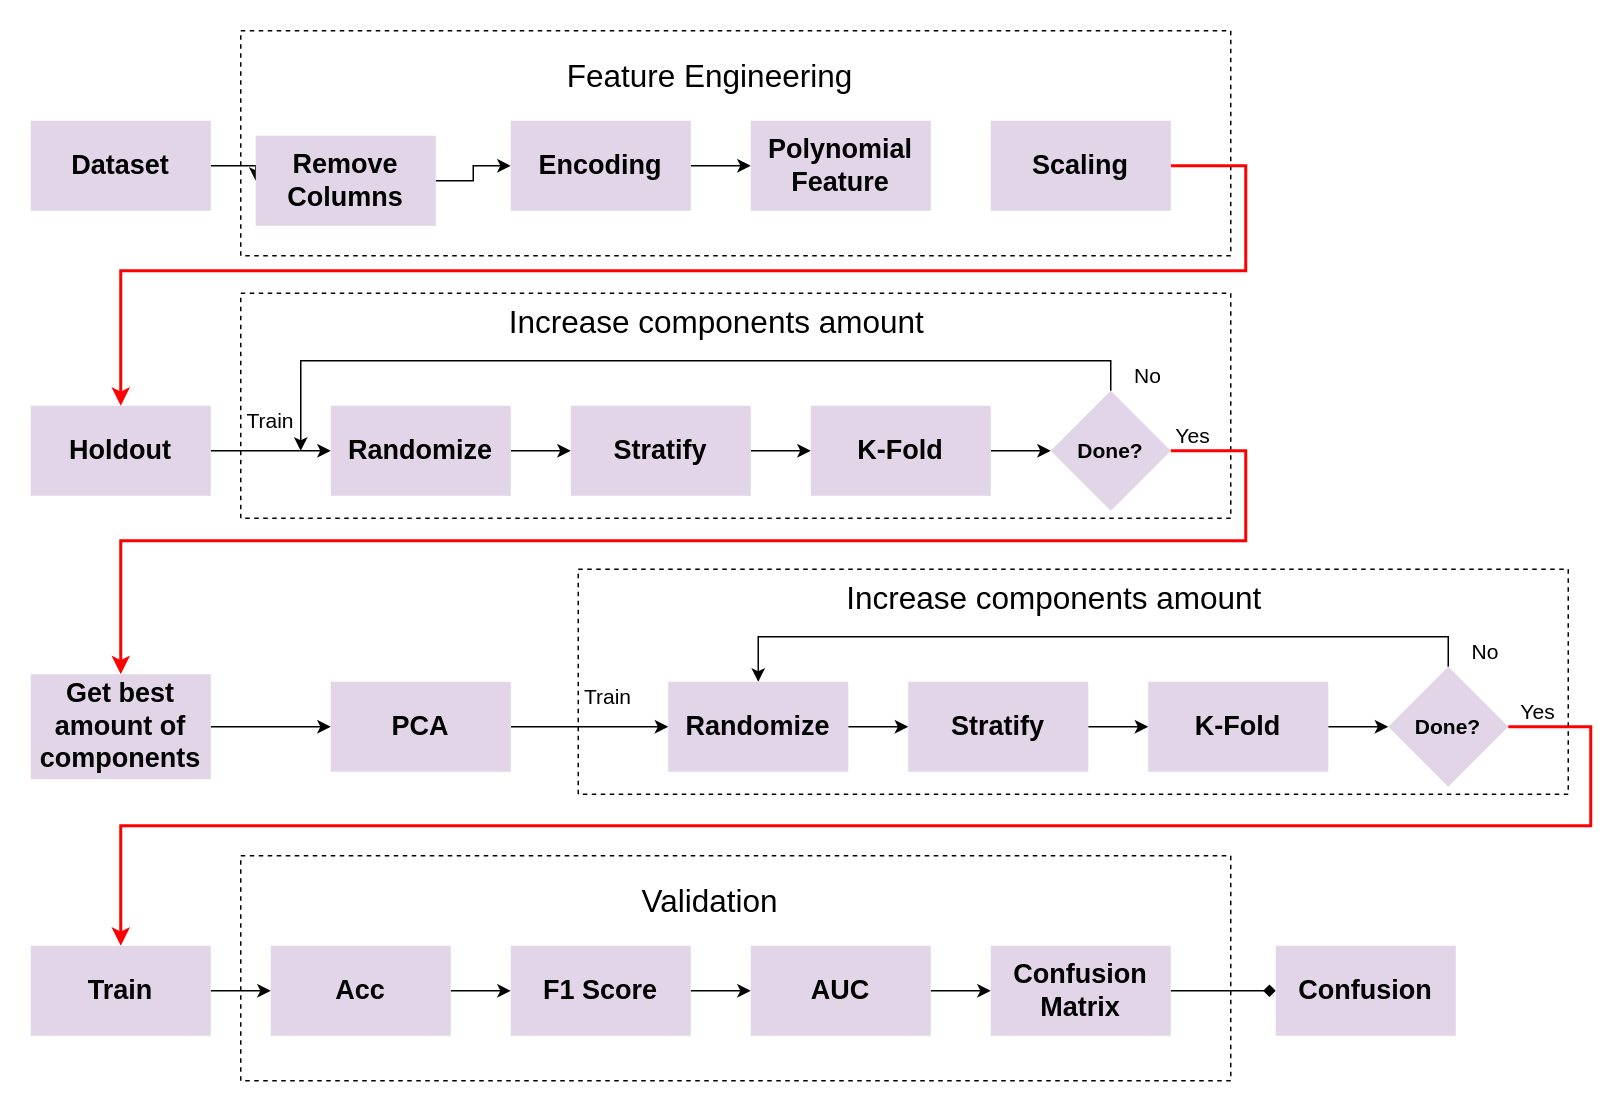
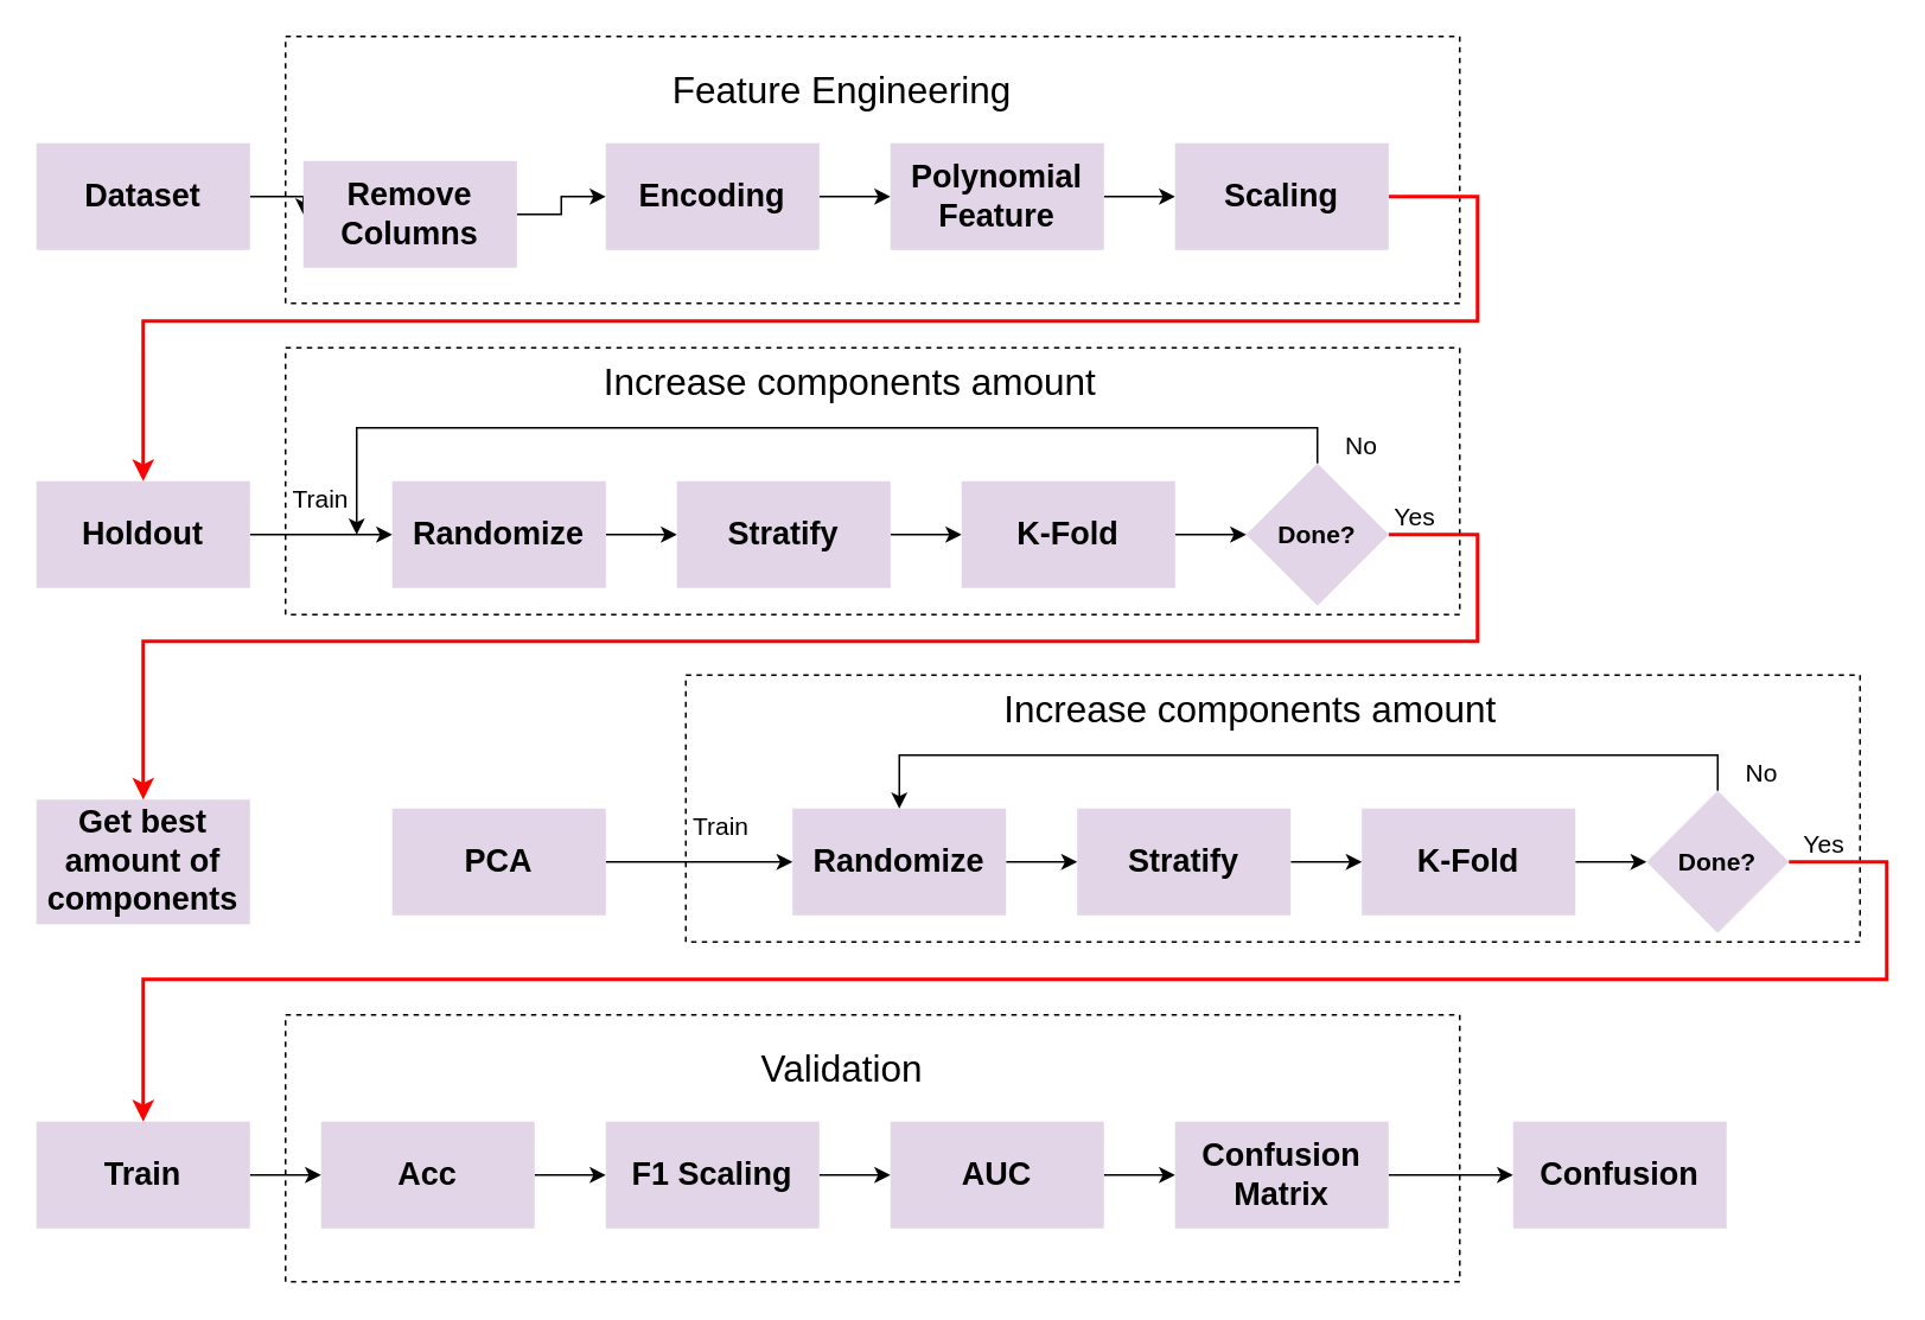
+ <mxCell id="10" style="edgeStyle=orthogonalEdgeStyle;rounded=0;orthogonalLoop=1;jettySize=auto;html=1;exitX=1;exitY=0.5;exitDx=0;exitDy=0;entryX=0;entryY=0.5;entryDx=0;entryDy=0;" edge="1" parent="1" source="11" target="13"><mxGeometry relative="1" as="geometry" /></mxCell>
- <mxCell id="29" style="edgeStyle=orthogonalEdgeStyle;rounded=0;orthogonalLoop=1;jettySize=auto;html=1;exitX=1;exitY=0.5;exitDx=0;exitDy=0;entryX=0;entryY=0.5;entryDx=0;entryDy=0;" edge="1" parent="1" source="30" target="32"><mxGeometry relative="1" as="geometry" /></mxCell>
- <mxCell id="51" value="&lt;b&gt;&lt;font style=&quot;font-size: 18px&quot;&gt;F1 Score&lt;br&gt;&lt;/font&gt;&lt;/b&gt;" style="rounded=0;whiteSpace=wrap;html=1;fillColor=#e1d5e7;strokeColor=none;" vertex="1" parent="1"><mxGeometry x="340" y="630" width="120" height="60" as="geometry" /></mxCell>
+ <mxCell id="51" value="&lt;b&gt;&lt;font style=&quot;font-size: 18px&quot;&gt;F1 Scaling&lt;br&gt;&lt;/font&gt;&lt;/b&gt;" style="rounded=0;whiteSpace=wrap;html=1;fillColor=#e1d5e7;strokeColor=none;" vertex="1" parent="1"><mxGeometry x="340" y="630" width="120" height="60" as="geometry" /></mxCell>
- <mxCell id="54" style="edgeStyle=orthogonalEdgeStyle;rounded=0;orthogonalLoop=1;jettySize=auto;html=1;exitX=1;exitY=0.5;exitDx=0;exitDy=0;entryX=0;entryY=0.5;entryDx=0;entryDy=0;endArrow=diamond;" edge="1" parent="1" source="55" target="59"><mxGeometry relative="1" as="geometry" /></mxCell>
+ <mxCell id="54" style="edgeStyle=orthogonalEdgeStyle;rounded=0;orthogonalLoop=1;jettySize=auto;html=1;exitX=1;exitY=0.5;exitDx=0;exitDy=0;entryX=0;entryY=0.5;entryDx=0;entryDy=0;" edge="1" parent="1" source="55" target="59"><mxGeometry relative="1" as="geometry" /></mxCell>
